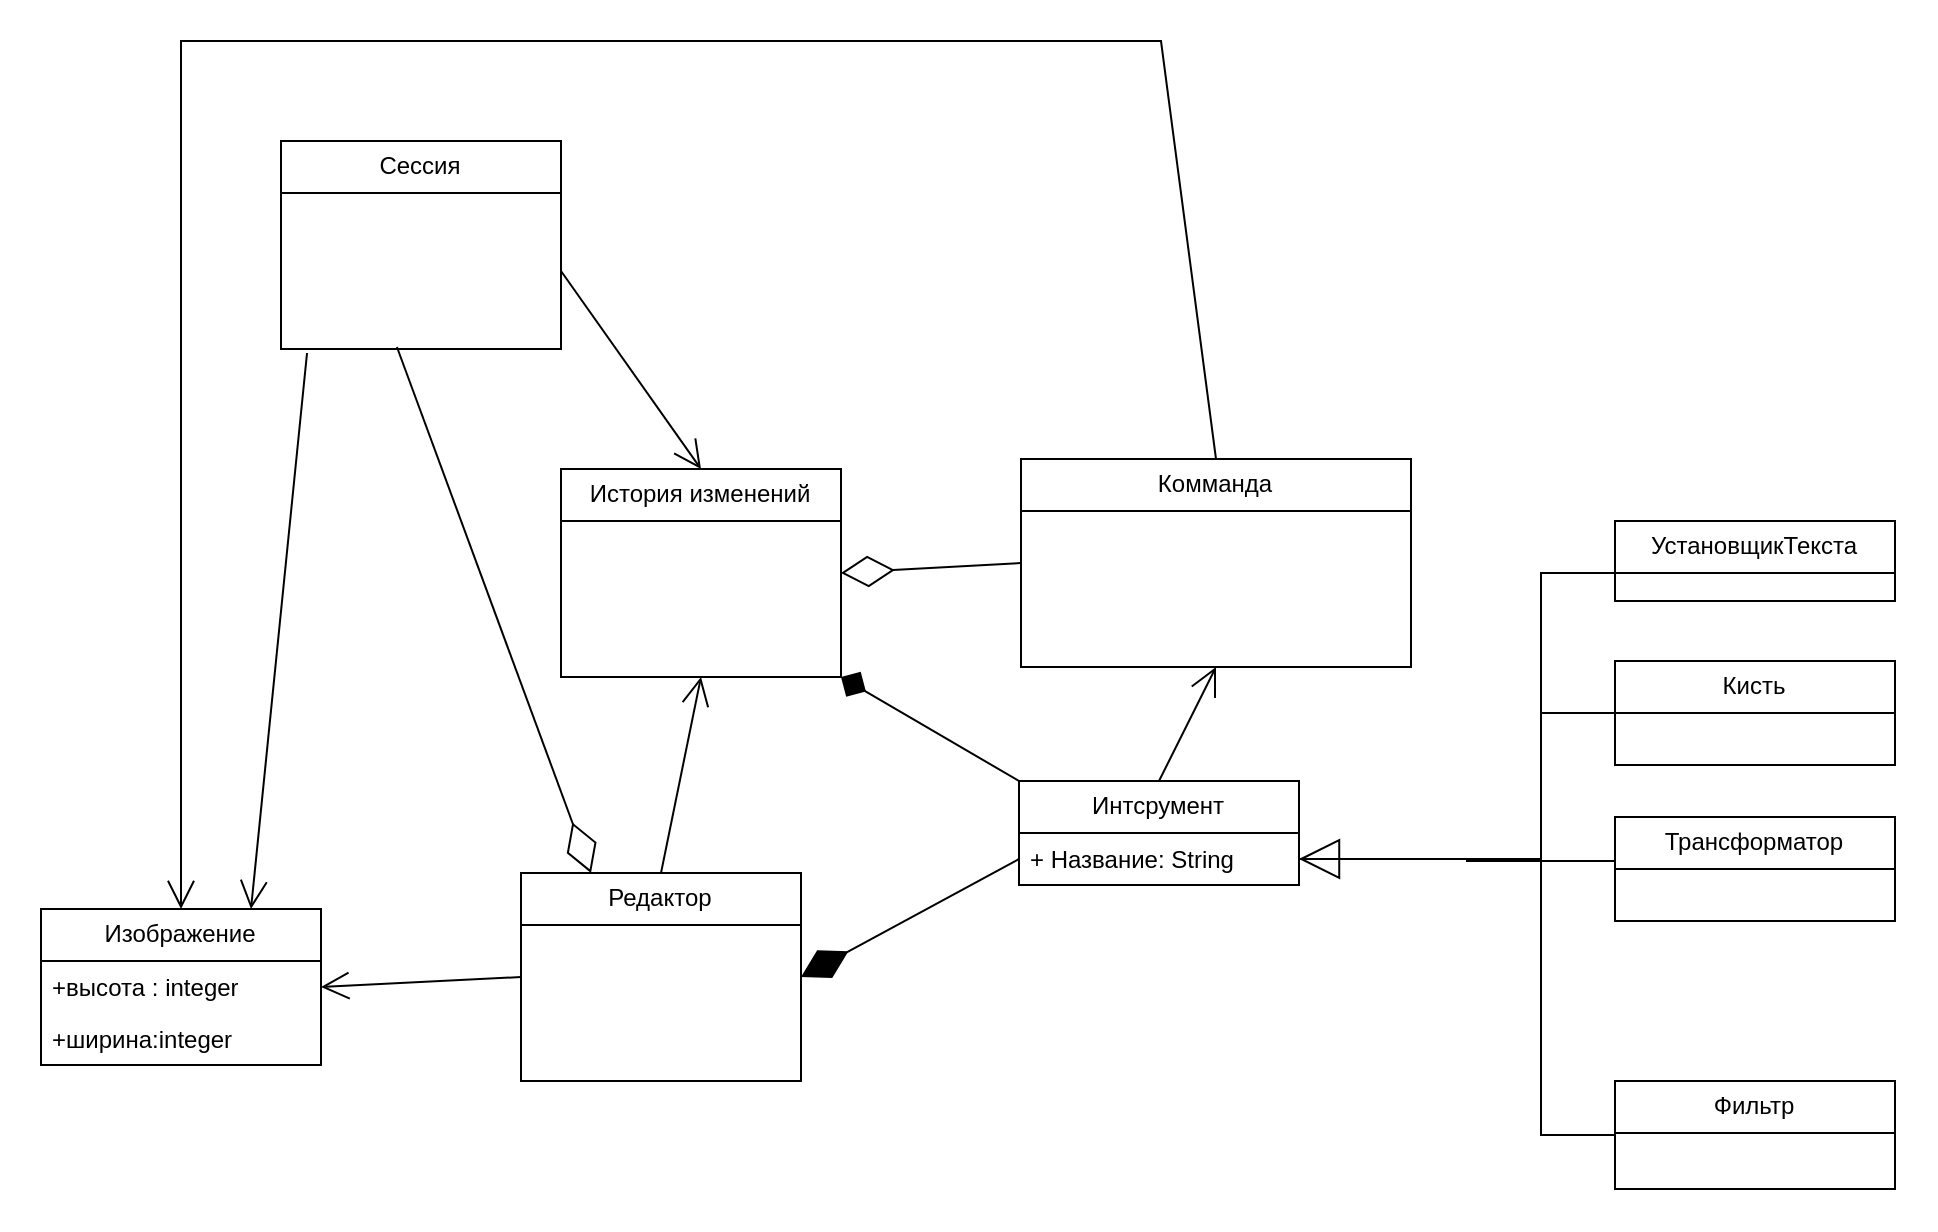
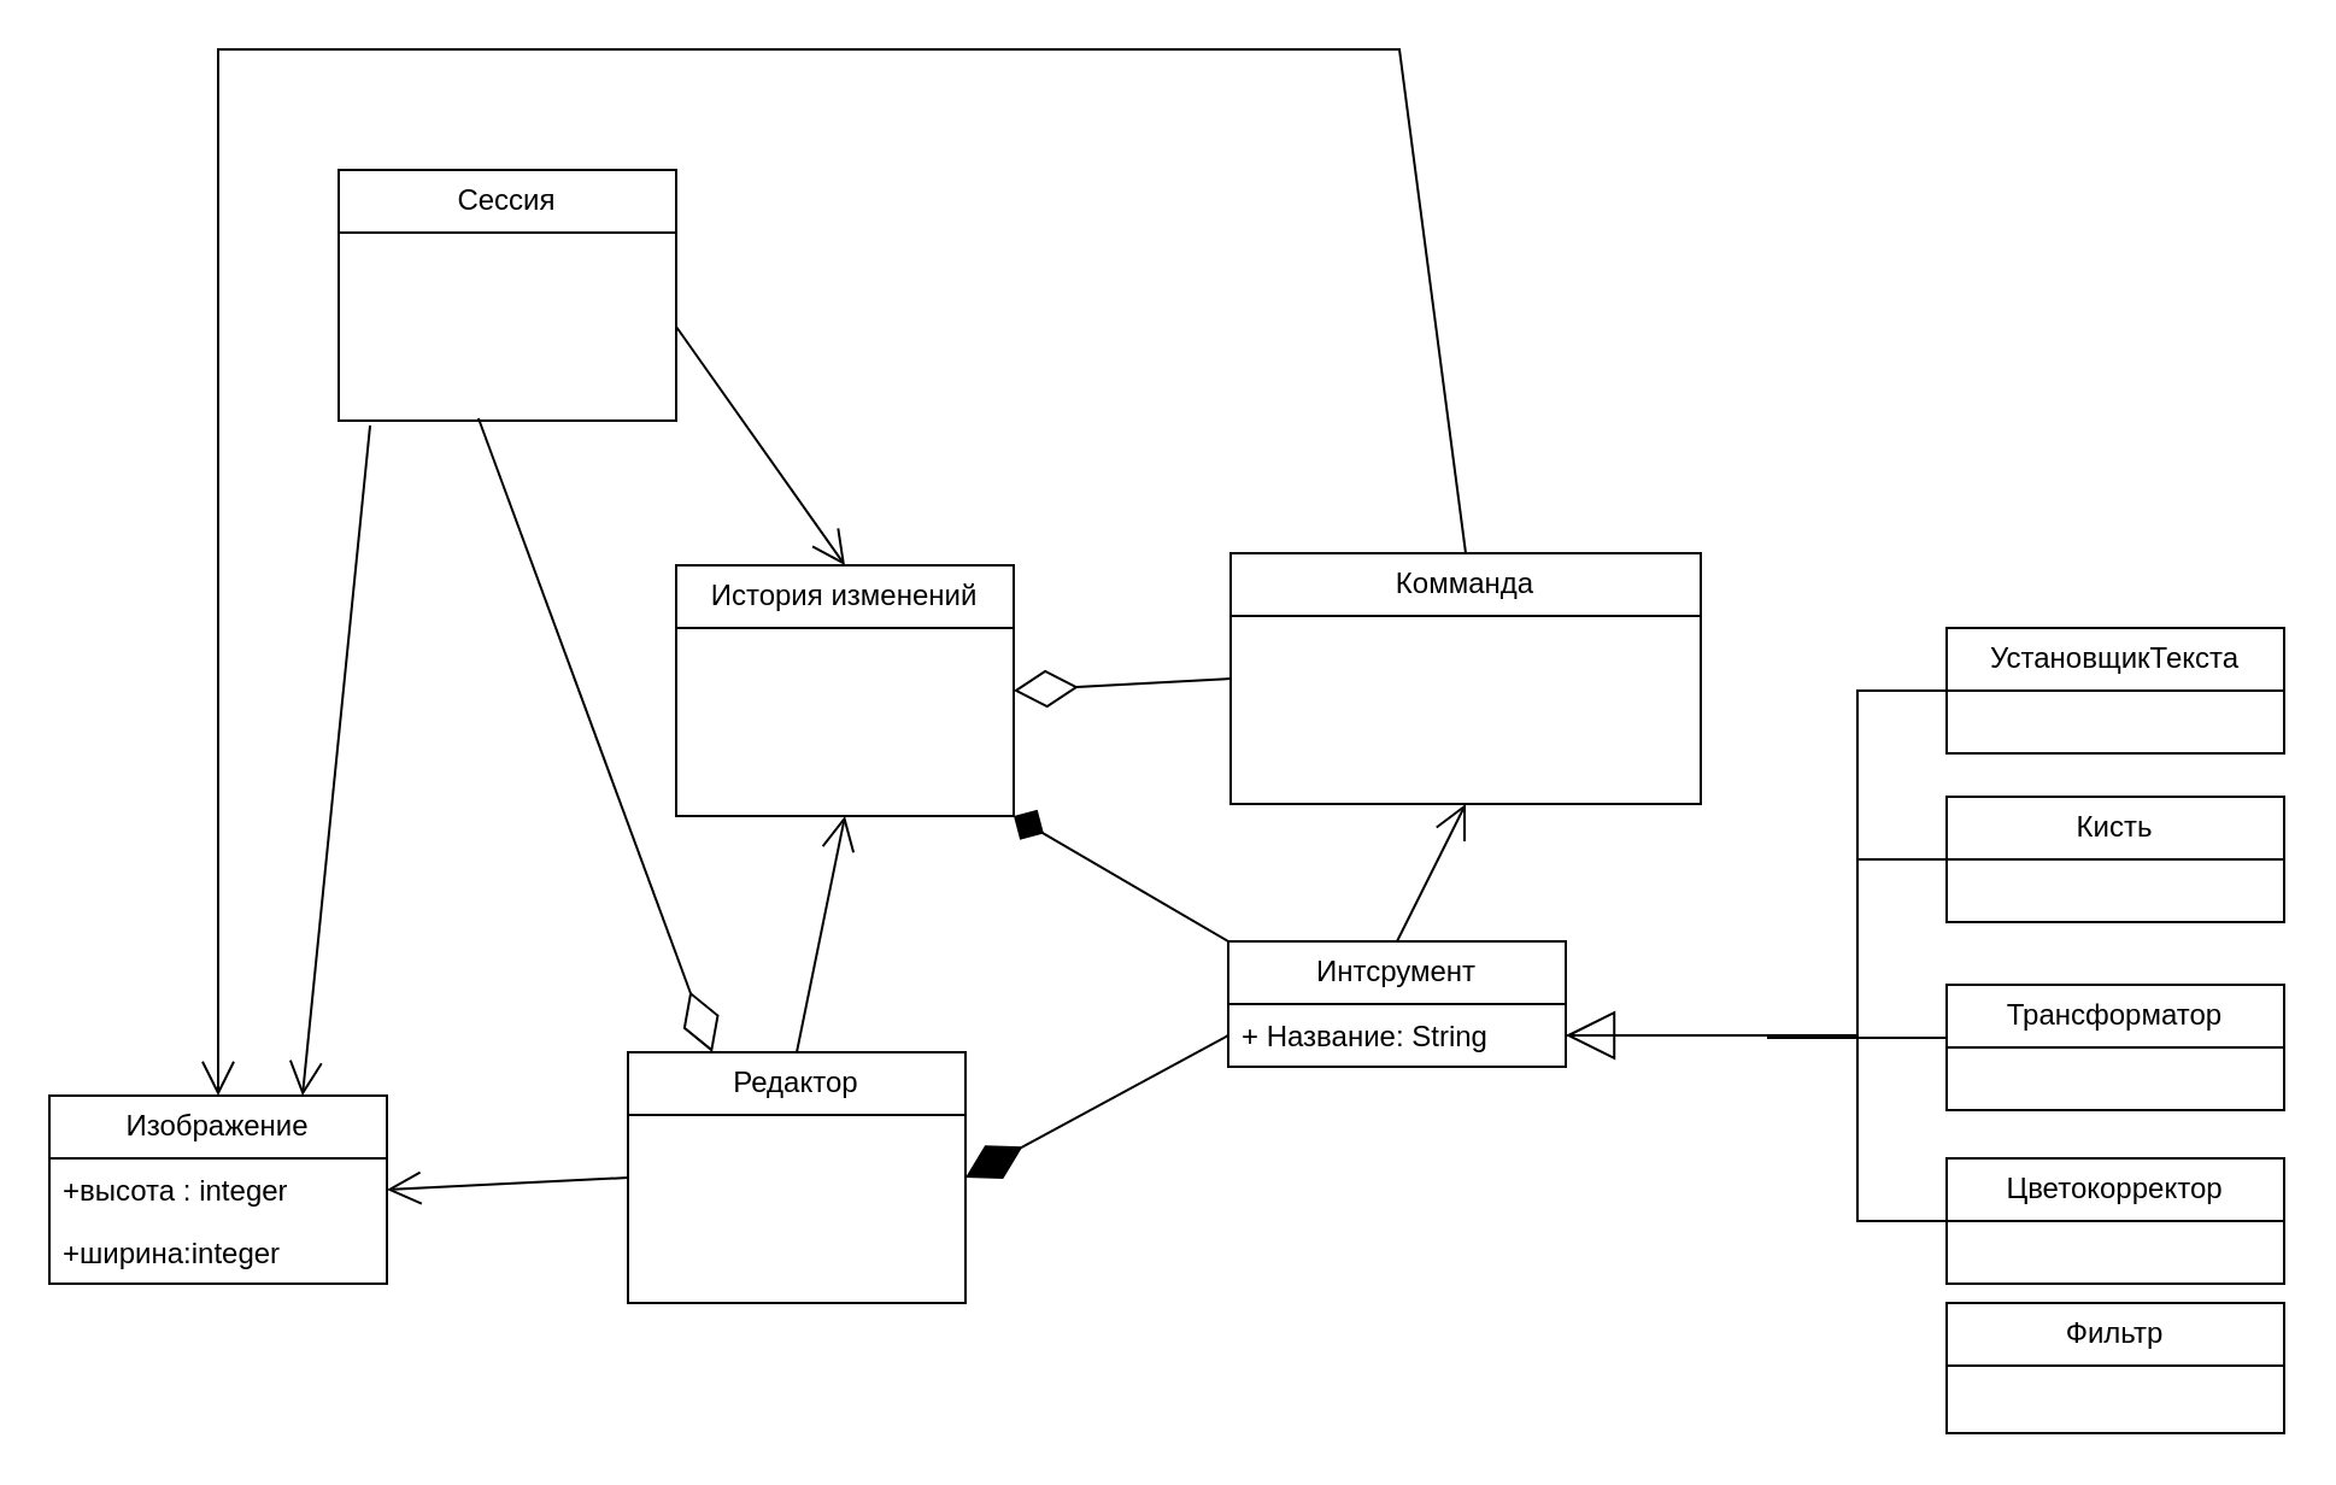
- <mxCell id="23" value="УстановщикТекста" style="swimlane;fontStyle=0;childLayout=stackLayout;horizontal=1;startSize=26;fillColor=none;horizontalStack=0;resizeParent=1;resizeParentMax=0;resizeLast=0;collapsible=1;marginBottom=0;whiteSpace=wrap;html=1;" vertex="1" parent="1"><mxGeometry x="807" y="260" width="140" height="40" as="geometry" /></mxCell>
+ <mxCell id="23" value="УстановщикТекста" style="swimlane;fontStyle=0;childLayout=stackLayout;horizontal=1;startSize=26;fillColor=none;horizontalStack=0;resizeParent=1;resizeParentMax=0;resizeLast=0;collapsible=1;marginBottom=0;whiteSpace=wrap;html=1;" vertex="1" parent="1"><mxGeometry x="807" width="140" height="52" as="geometry" y="260" /></mxCell>
+ <mxCell id="9" style="edgeStyle=orthogonalEdgeStyle;rounded=0;orthogonalLoop=1;jettySize=auto;html=1;entryX=1;entryY=0.5;entryDx=0;entryDy=0;endArrow=none;endFill=0;" edge="1" parent="1" source="10" target="6"><mxGeometry relative="1" as="geometry"><Array as="points"><mxPoint x="770" y="506" /><mxPoint x="770" y="429" /></Array></mxGeometry></mxCell>
+ <mxCell id="10" value="Цветокорректор" style="swimlane;fontStyle=0;childLayout=stackLayout;horizontal=1;startSize=26;fillColor=none;horizontalStack=0;resizeParent=1;resizeParentMax=0;resizeLast=0;collapsible=1;marginBottom=0;whiteSpace=wrap;html=1;" vertex="1" parent="1"><mxGeometry x="807" y="480" width="140" height="52" as="geometry" /></mxCell>
- <mxCell id="7" style="edgeStyle=orthogonalEdgeStyle;rounded=0;orthogonalLoop=1;jettySize=auto;html=1;entryX=1;entryY=0.5;entryDx=0;entryDy=0;endArrow=none;endFill=0;" edge="1" parent="1" source="8" target="6"><mxGeometry relative="1" as="geometry"><Array as="points"><mxPoint x="770" y="567" /><mxPoint x="770" y="429" /></Array></mxGeometry></mxCell>
